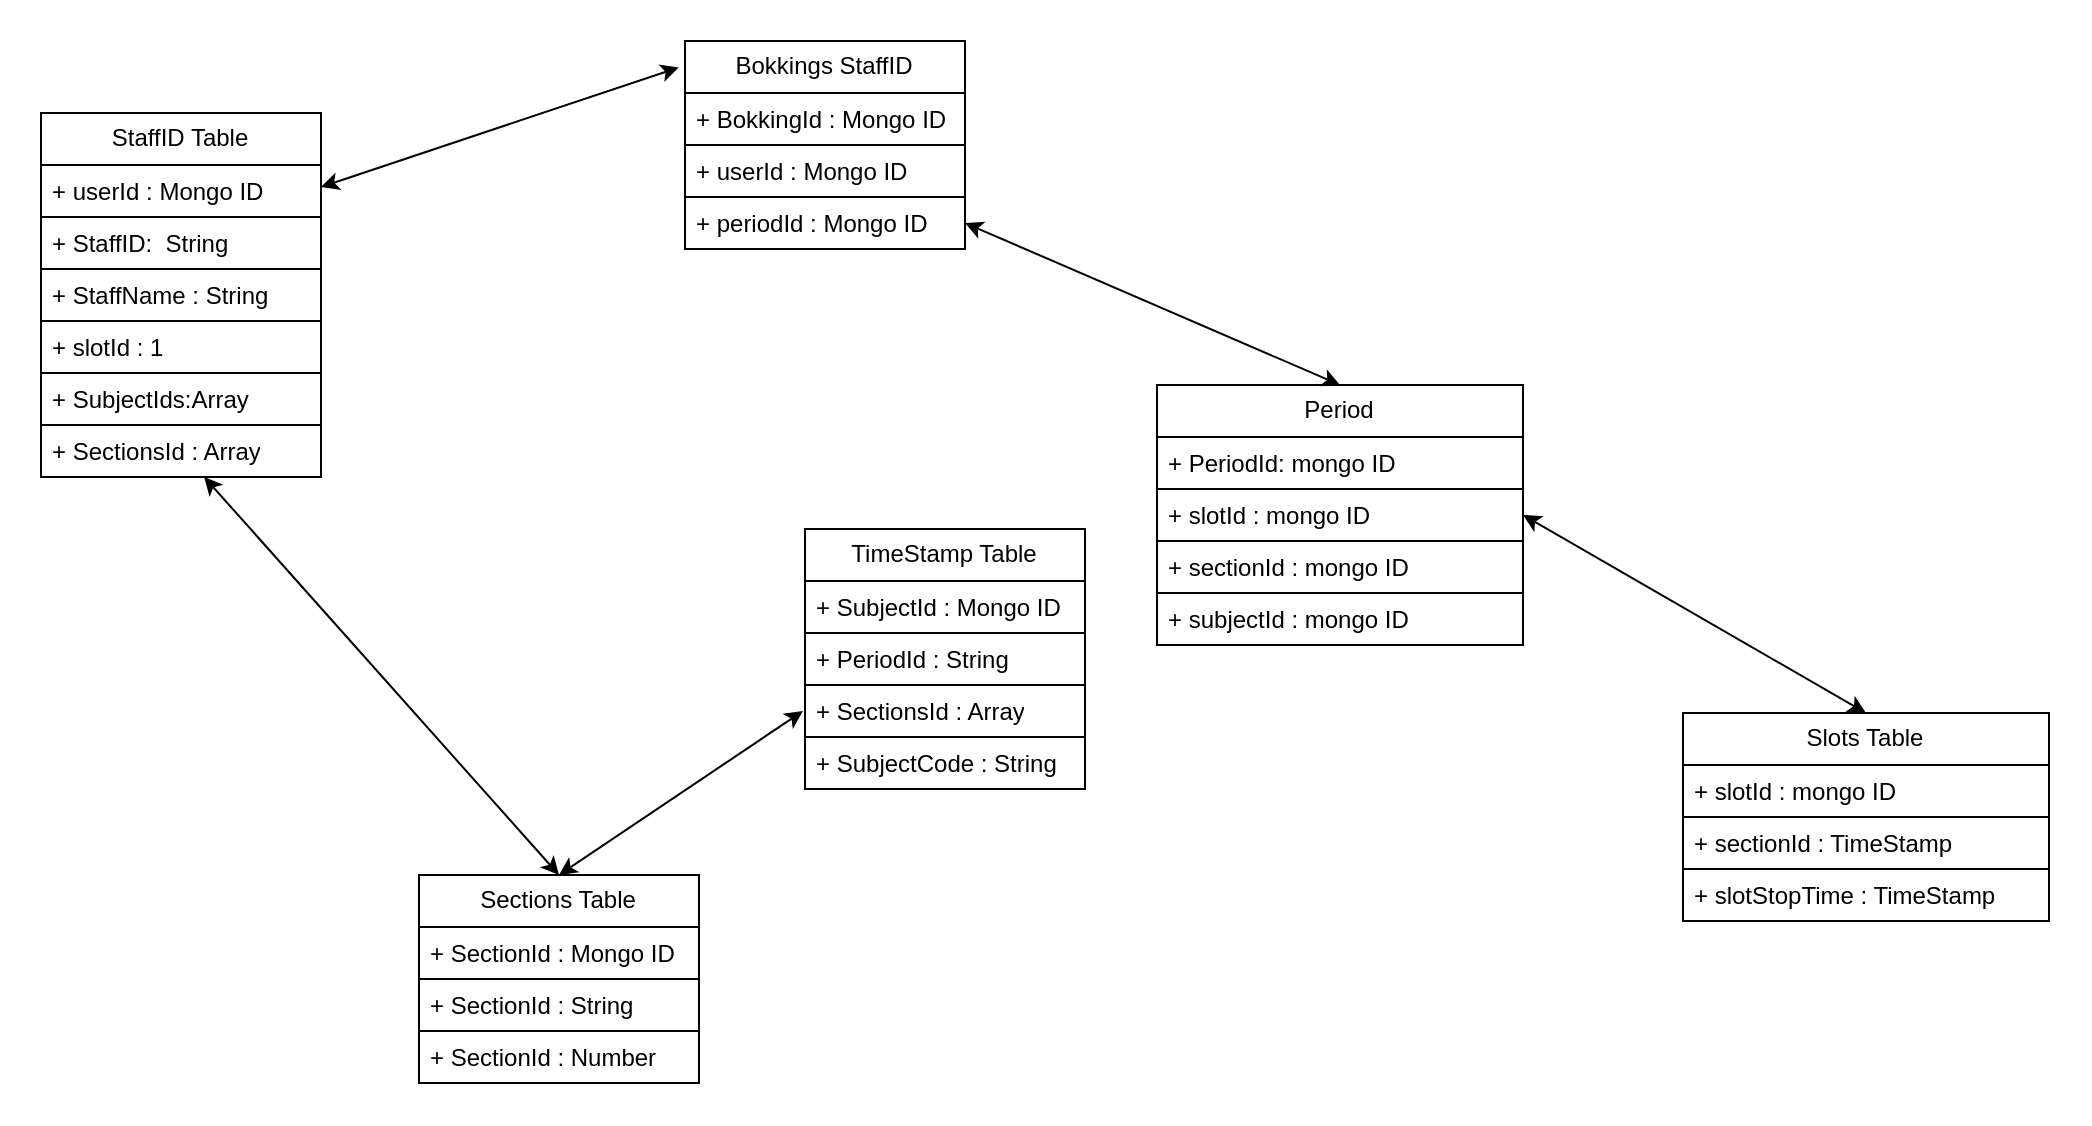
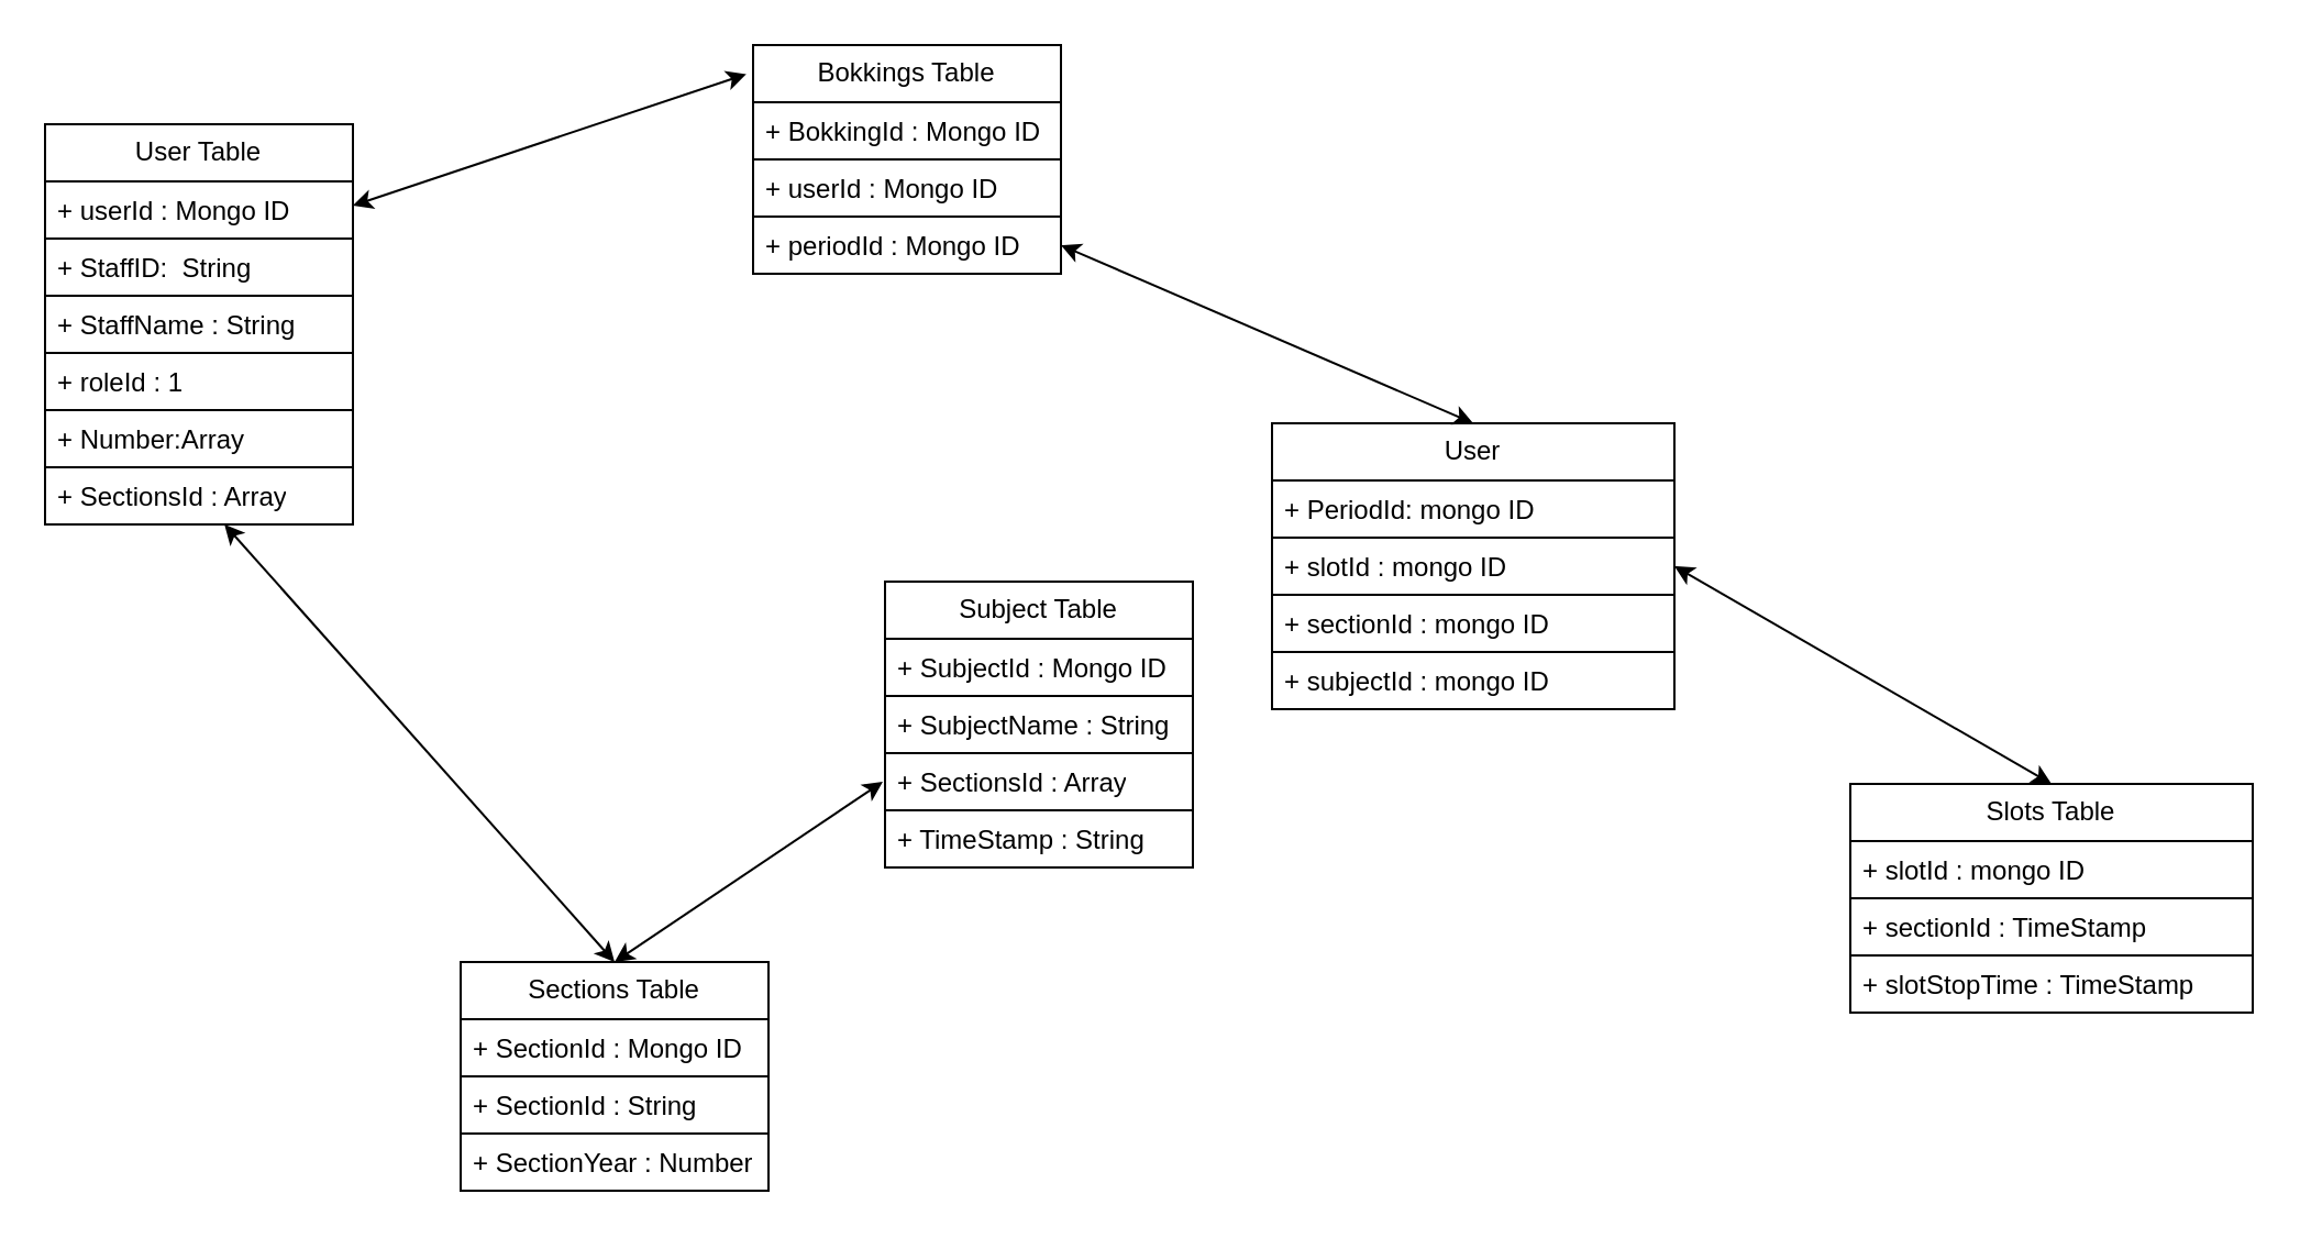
- <mxCell id="20" value="Bokkings StaffID" style="swimlane;fontStyle=0;childLayout=stackLayout;horizontal=1;startSize=26;fillColor=none;horizontalStack=0;resizeParent=1;resizeParentMax=0;resizeLast=0;collapsible=1;marginBottom=0;whiteSpace=wrap;html=1;" vertex="1" parent="1"><mxGeometry x="342" y="20" width="140" height="104" as="geometry" /></mxCell>
+ <mxCell id="20" value="Bokkings Table" style="swimlane;fontStyle=0;childLayout=stackLayout;horizontal=1;startSize=26;fillColor=none;horizontalStack=0;resizeParent=1;resizeParentMax=0;resizeLast=0;collapsible=1;marginBottom=0;whiteSpace=wrap;html=1;" vertex="1" parent="1"><mxGeometry x="342" y="20" width="140" height="104" as="geometry" /></mxCell>
- <mxCell id="2" value="StaffID Table" style="swimlane;fontStyle=0;childLayout=stackLayout;horizontal=1;startSize=26;fillColor=none;horizontalStack=0;resizeParent=1;resizeParentMax=0;resizeLast=0;collapsible=1;marginBottom=0;whiteSpace=wrap;html=1;strokeColor=default;" vertex="1" parent="1"><mxGeometry x="20" y="56" width="140" height="182" as="geometry" /></mxCell>
+ <mxCell id="2" value="User Table" style="swimlane;fontStyle=0;childLayout=stackLayout;horizontal=1;startSize=26;fillColor=none;horizontalStack=0;resizeParent=1;resizeParentMax=0;resizeLast=0;collapsible=1;marginBottom=0;whiteSpace=wrap;html=1;strokeColor=default;" vertex="1" parent="1"><mxGeometry x="20" y="56" width="140" height="182" as="geometry" /></mxCell>
- <mxCell id="6" value="+ slotId : 1" style="text;strokeColor=default;fillColor=none;align=left;verticalAlign=top;spacingLeft=4;spacingRight=4;overflow=hidden;rotatable=0;points=[[0,0.5],[1,0.5]];portConstraint=eastwest;whiteSpace=wrap;html=1;" vertex="1" parent="2"><mxGeometry y="104" width="140" height="26" as="geometry" /></mxCell>
+ <mxCell id="6" value="+ roleId : 1" style="text;strokeColor=default;fillColor=none;align=left;verticalAlign=top;spacingLeft=4;spacingRight=4;overflow=hidden;rotatable=0;points=[[0,0.5],[1,0.5]];portConstraint=eastwest;whiteSpace=wrap;html=1;" vertex="1" parent="2"><mxGeometry y="104" width="140" height="26" as="geometry" /></mxCell>
- <mxCell id="7" value="+ SubjectIds:Array&amp;nbsp;" style="text;strokeColor=default;fillColor=none;align=left;verticalAlign=top;spacingLeft=4;spacingRight=4;overflow=hidden;rotatable=0;points=[[0,0.5],[1,0.5]];portConstraint=eastwest;whiteSpace=wrap;html=1;" vertex="1" parent="2"><mxGeometry y="130" width="140" height="26" as="geometry" /></mxCell>
+ <mxCell id="7" value="+ Number:Array&amp;nbsp;" style="text;strokeColor=default;fillColor=none;align=left;verticalAlign=top;spacingLeft=4;spacingRight=4;overflow=hidden;rotatable=0;points=[[0,0.5],[1,0.5]];portConstraint=eastwest;whiteSpace=wrap;html=1;" vertex="1" parent="2"><mxGeometry y="130" width="140" height="26" as="geometry" /></mxCell>
- <mxCell id="28" value="Period" style="swimlane;fontStyle=0;childLayout=stackLayout;horizontal=1;startSize=26;fillColor=none;horizontalStack=0;resizeParent=1;resizeParentMax=0;resizeLast=0;collapsible=1;marginBottom=0;whiteSpace=wrap;html=1;" vertex="1" parent="1"><mxGeometry x="578" y="192" width="183" height="130" as="geometry" /></mxCell>
+ <mxCell id="28" value="User" style="swimlane;fontStyle=0;childLayout=stackLayout;horizontal=1;startSize=26;fillColor=none;horizontalStack=0;resizeParent=1;resizeParentMax=0;resizeLast=0;collapsible=1;marginBottom=0;whiteSpace=wrap;html=1;" vertex="1" parent="1"><mxGeometry x="578" y="192" width="183" height="130" as="geometry" /></mxCell>
- <mxCell id="14" value="TimeStamp Table" style="swimlane;fontStyle=0;childLayout=stackLayout;horizontal=1;startSize=26;fillColor=none;horizontalStack=0;resizeParent=1;resizeParentMax=0;resizeLast=0;collapsible=1;marginBottom=0;whiteSpace=wrap;html=1;strokeColor=default;" vertex="1" parent="1"><mxGeometry x="402" y="264" width="140" height="130" as="geometry" /></mxCell>
+ <mxCell id="14" value="Subject Table" style="swimlane;fontStyle=0;childLayout=stackLayout;horizontal=1;startSize=26;fillColor=none;horizontalStack=0;resizeParent=1;resizeParentMax=0;resizeLast=0;collapsible=1;marginBottom=0;whiteSpace=wrap;html=1;strokeColor=default;" vertex="1" parent="1"><mxGeometry x="402" y="264" width="140" height="130" as="geometry" /></mxCell>
- <mxCell id="16" value="+ PeriodId : String" style="text;strokeColor=default;fillColor=none;align=left;verticalAlign=top;spacingLeft=4;spacingRight=4;overflow=hidden;rotatable=0;points=[[0,0.5],[1,0.5]];portConstraint=eastwest;whiteSpace=wrap;html=1;" vertex="1" parent="14"><mxGeometry y="52" width="140" height="26" as="geometry" /></mxCell>
+ <mxCell id="16" value="+ SubjectName : String" style="text;strokeColor=default;fillColor=none;align=left;verticalAlign=top;spacingLeft=4;spacingRight=4;overflow=hidden;rotatable=0;points=[[0,0.5],[1,0.5]];portConstraint=eastwest;whiteSpace=wrap;html=1;" vertex="1" parent="14"><mxGeometry y="52" width="140" height="26" as="geometry" /></mxCell>
- <mxCell id="18" value="+ SubjectCode : String" style="text;strokeColor=default;fillColor=none;align=left;verticalAlign=top;spacingLeft=4;spacingRight=4;overflow=hidden;rotatable=0;points=[[0,0.5],[1,0.5]];portConstraint=eastwest;whiteSpace=wrap;html=1;" vertex="1" parent="14"><mxGeometry y="104" width="140" height="26" as="geometry" /></mxCell>
+ <mxCell id="18" value="+ TimeStamp : String" style="text;strokeColor=default;fillColor=none;align=left;verticalAlign=top;spacingLeft=4;spacingRight=4;overflow=hidden;rotatable=0;points=[[0,0.5],[1,0.5]];portConstraint=eastwest;whiteSpace=wrap;html=1;" vertex="1" parent="14"><mxGeometry y="104" width="140" height="26" as="geometry" /></mxCell>
- <mxCell id="12" value="+ SectionId : Number" style="text;strokeColor=default;fillColor=none;align=left;verticalAlign=top;spacingLeft=4;spacingRight=4;overflow=hidden;rotatable=0;points=[[0,0.5],[1,0.5]];portConstraint=eastwest;whiteSpace=wrap;html=1;" vertex="1" parent="9"><mxGeometry y="78" width="140" height="26" as="geometry" /></mxCell>
+ <mxCell id="12" value="+ SectionYear : Number" style="text;strokeColor=default;fillColor=none;align=left;verticalAlign=top;spacingLeft=4;spacingRight=4;overflow=hidden;rotatable=0;points=[[0,0.5],[1,0.5]];portConstraint=eastwest;whiteSpace=wrap;html=1;" vertex="1" parent="9"><mxGeometry y="78" width="140" height="26" as="geometry" /></mxCell>
